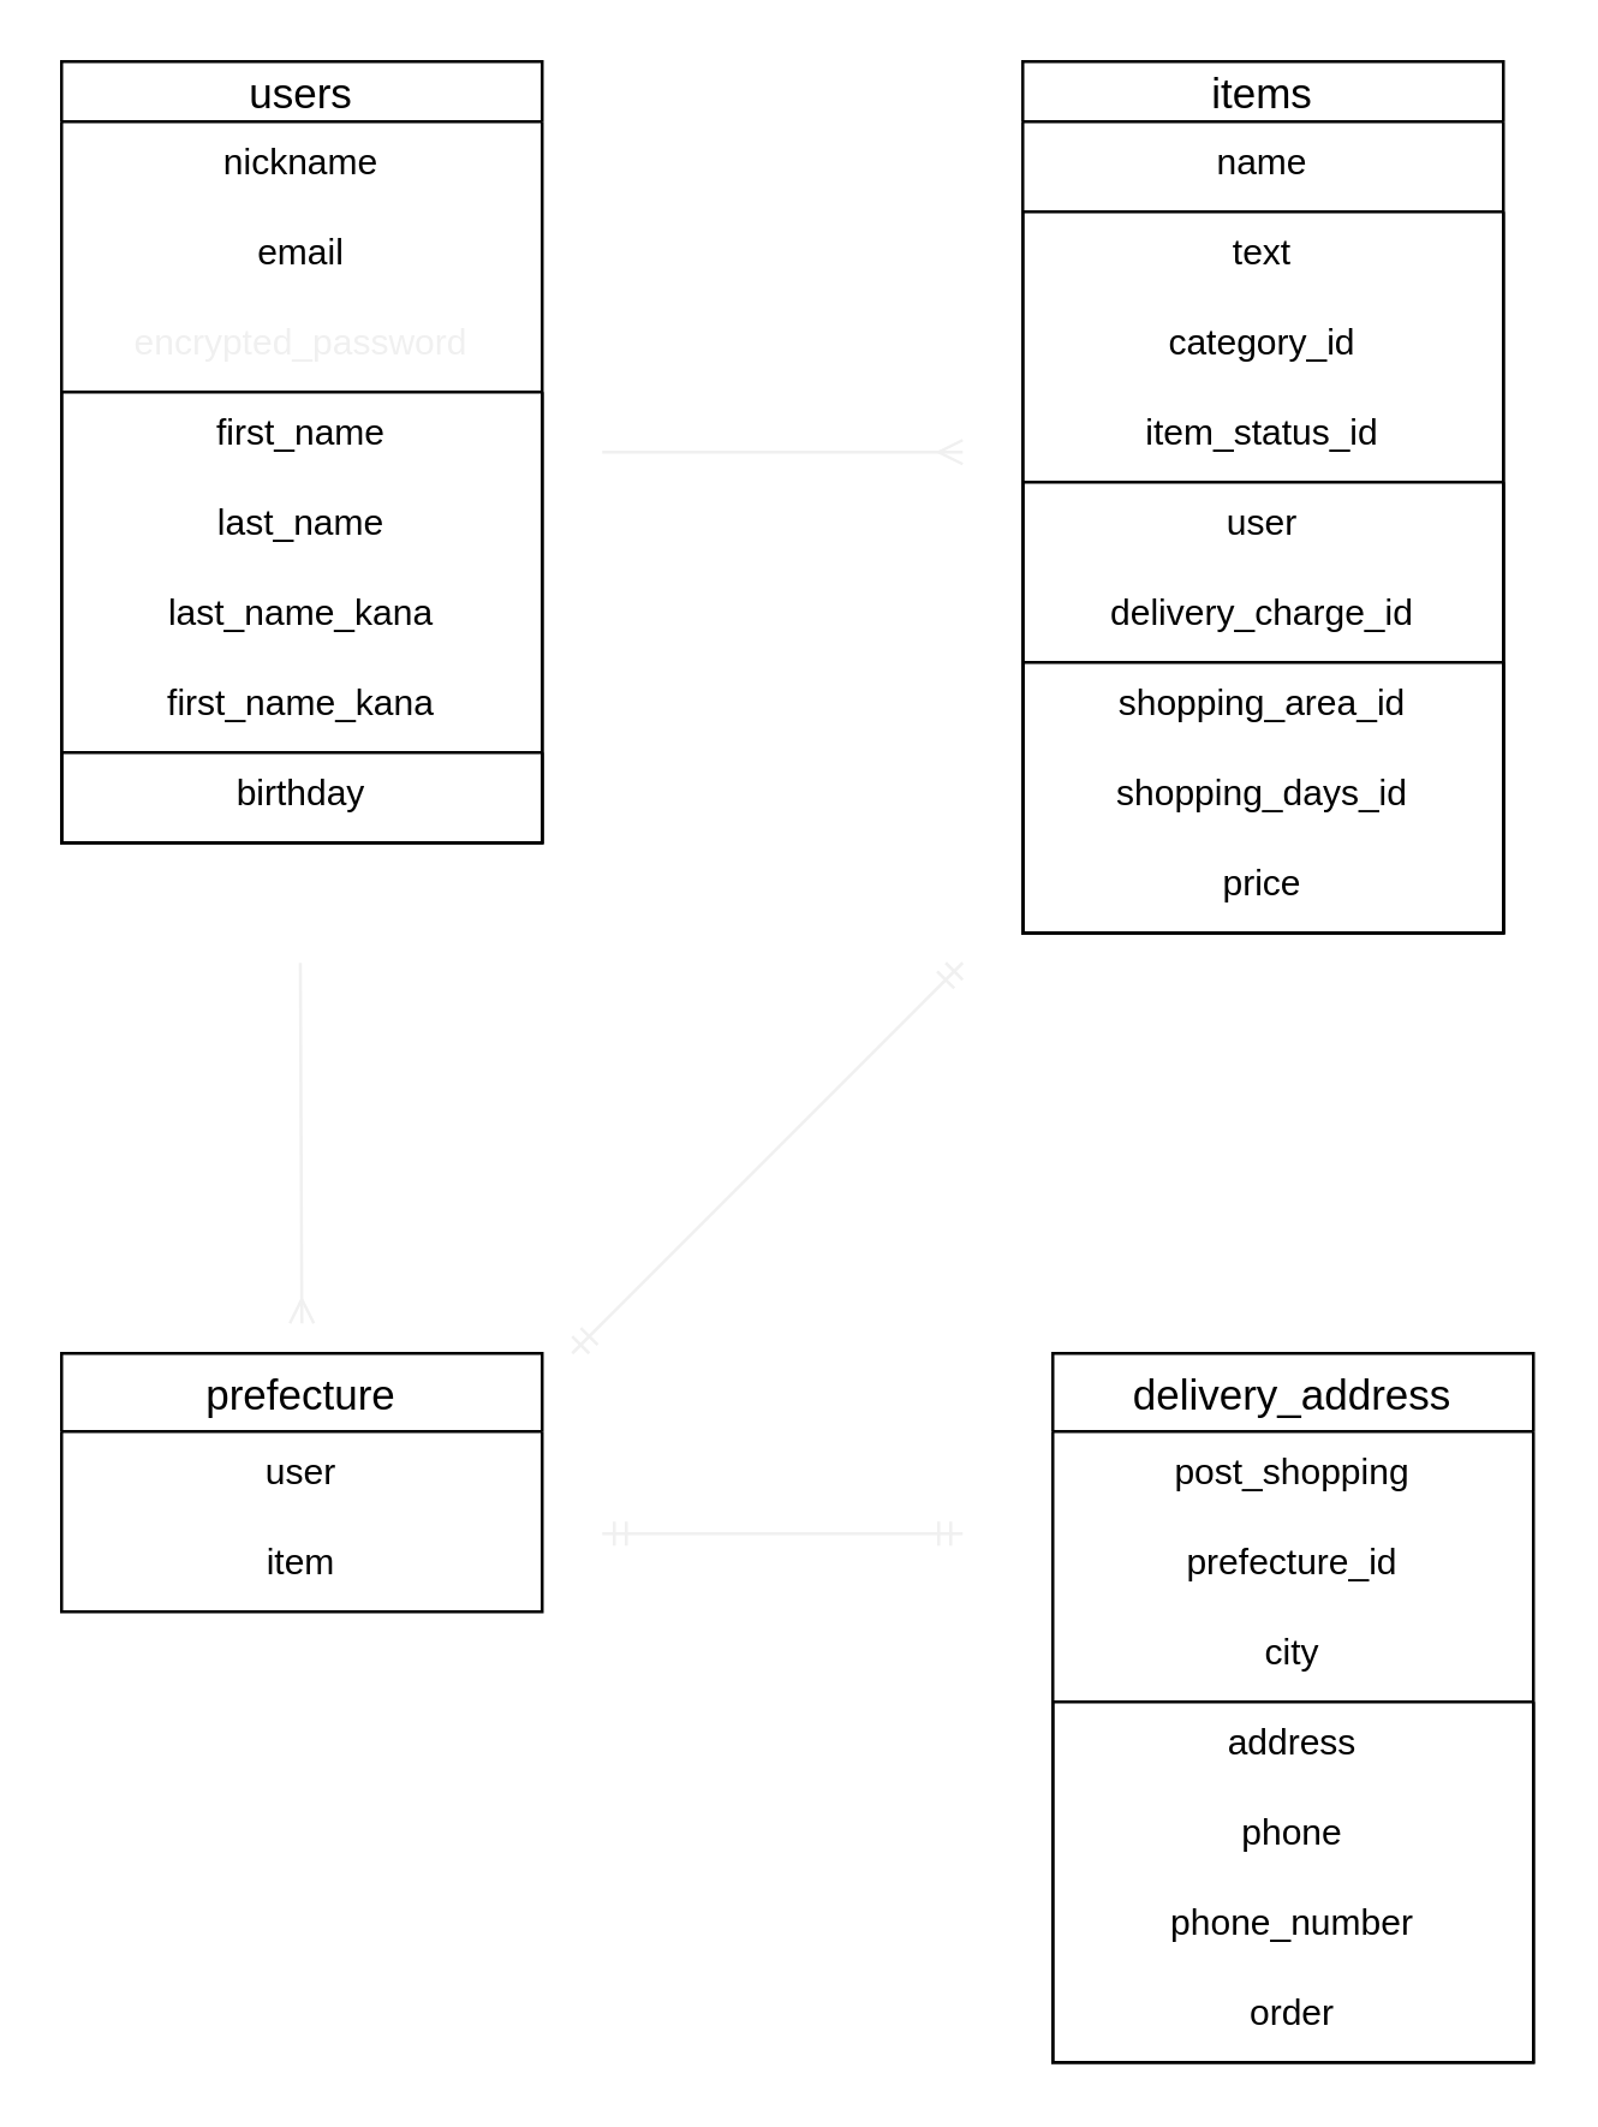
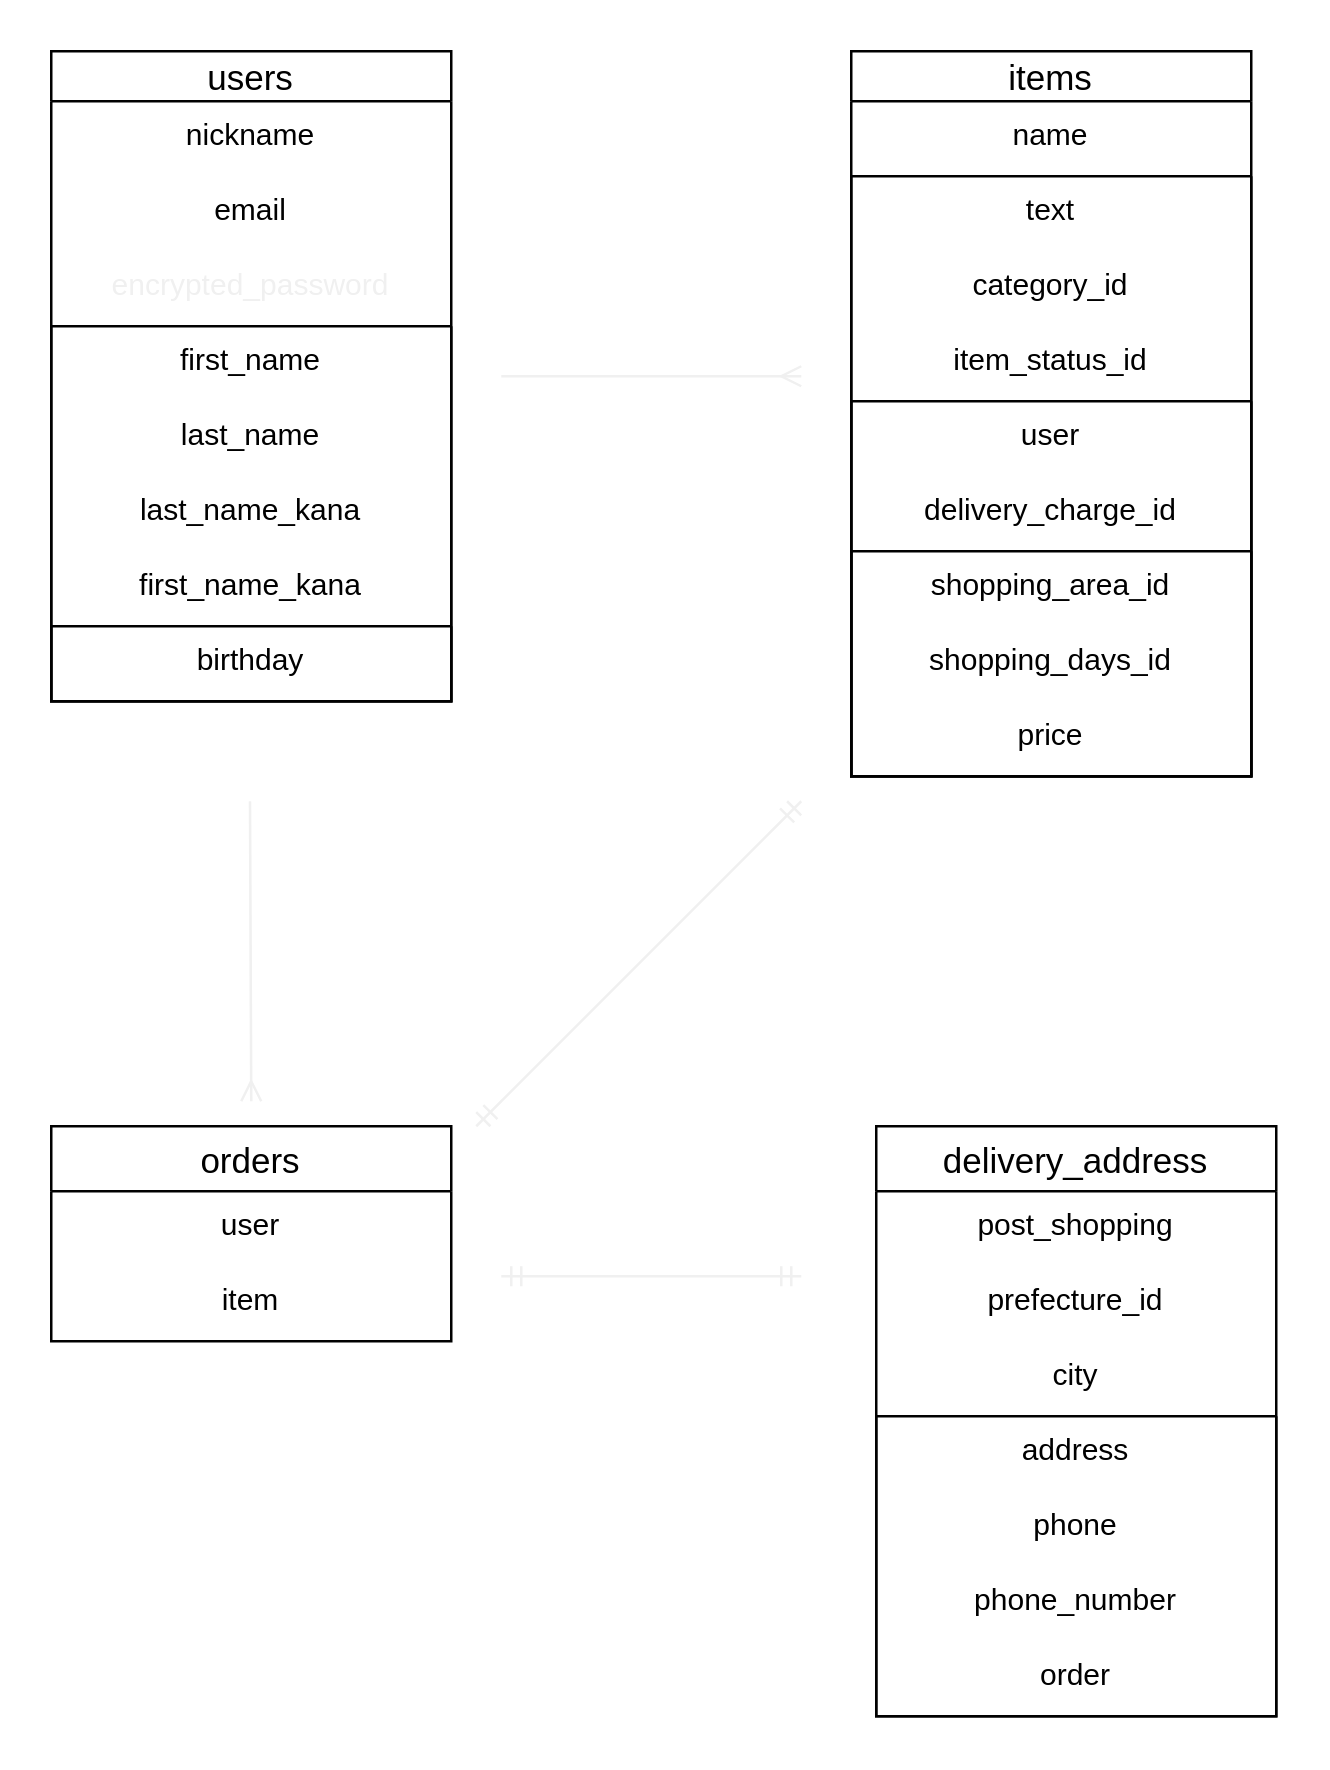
- <mxCell id="2" value="prefecture" style="swimlane;fontStyle=0;childLayout=stackLayout;horizontal=1;startSize=26;horizontalStack=0;resizeParent=1;resizeParentMax=0;resizeLast=0;collapsible=1;marginBottom=0;align=center;fontSize=14;" parent="1" vertex="1"><mxGeometry x="20" y="450" width="160" height="86" as="geometry" /></mxCell>
+ <mxCell id="2" value="orders" style="swimlane;fontStyle=0;childLayout=stackLayout;horizontal=1;startSize=26;horizontalStack=0;resizeParent=1;resizeParentMax=0;resizeLast=0;collapsible=1;marginBottom=0;align=center;fontSize=14;" parent="1" vertex="1"><mxGeometry x="20" y="450" width="160" height="86" as="geometry" /></mxCell>
